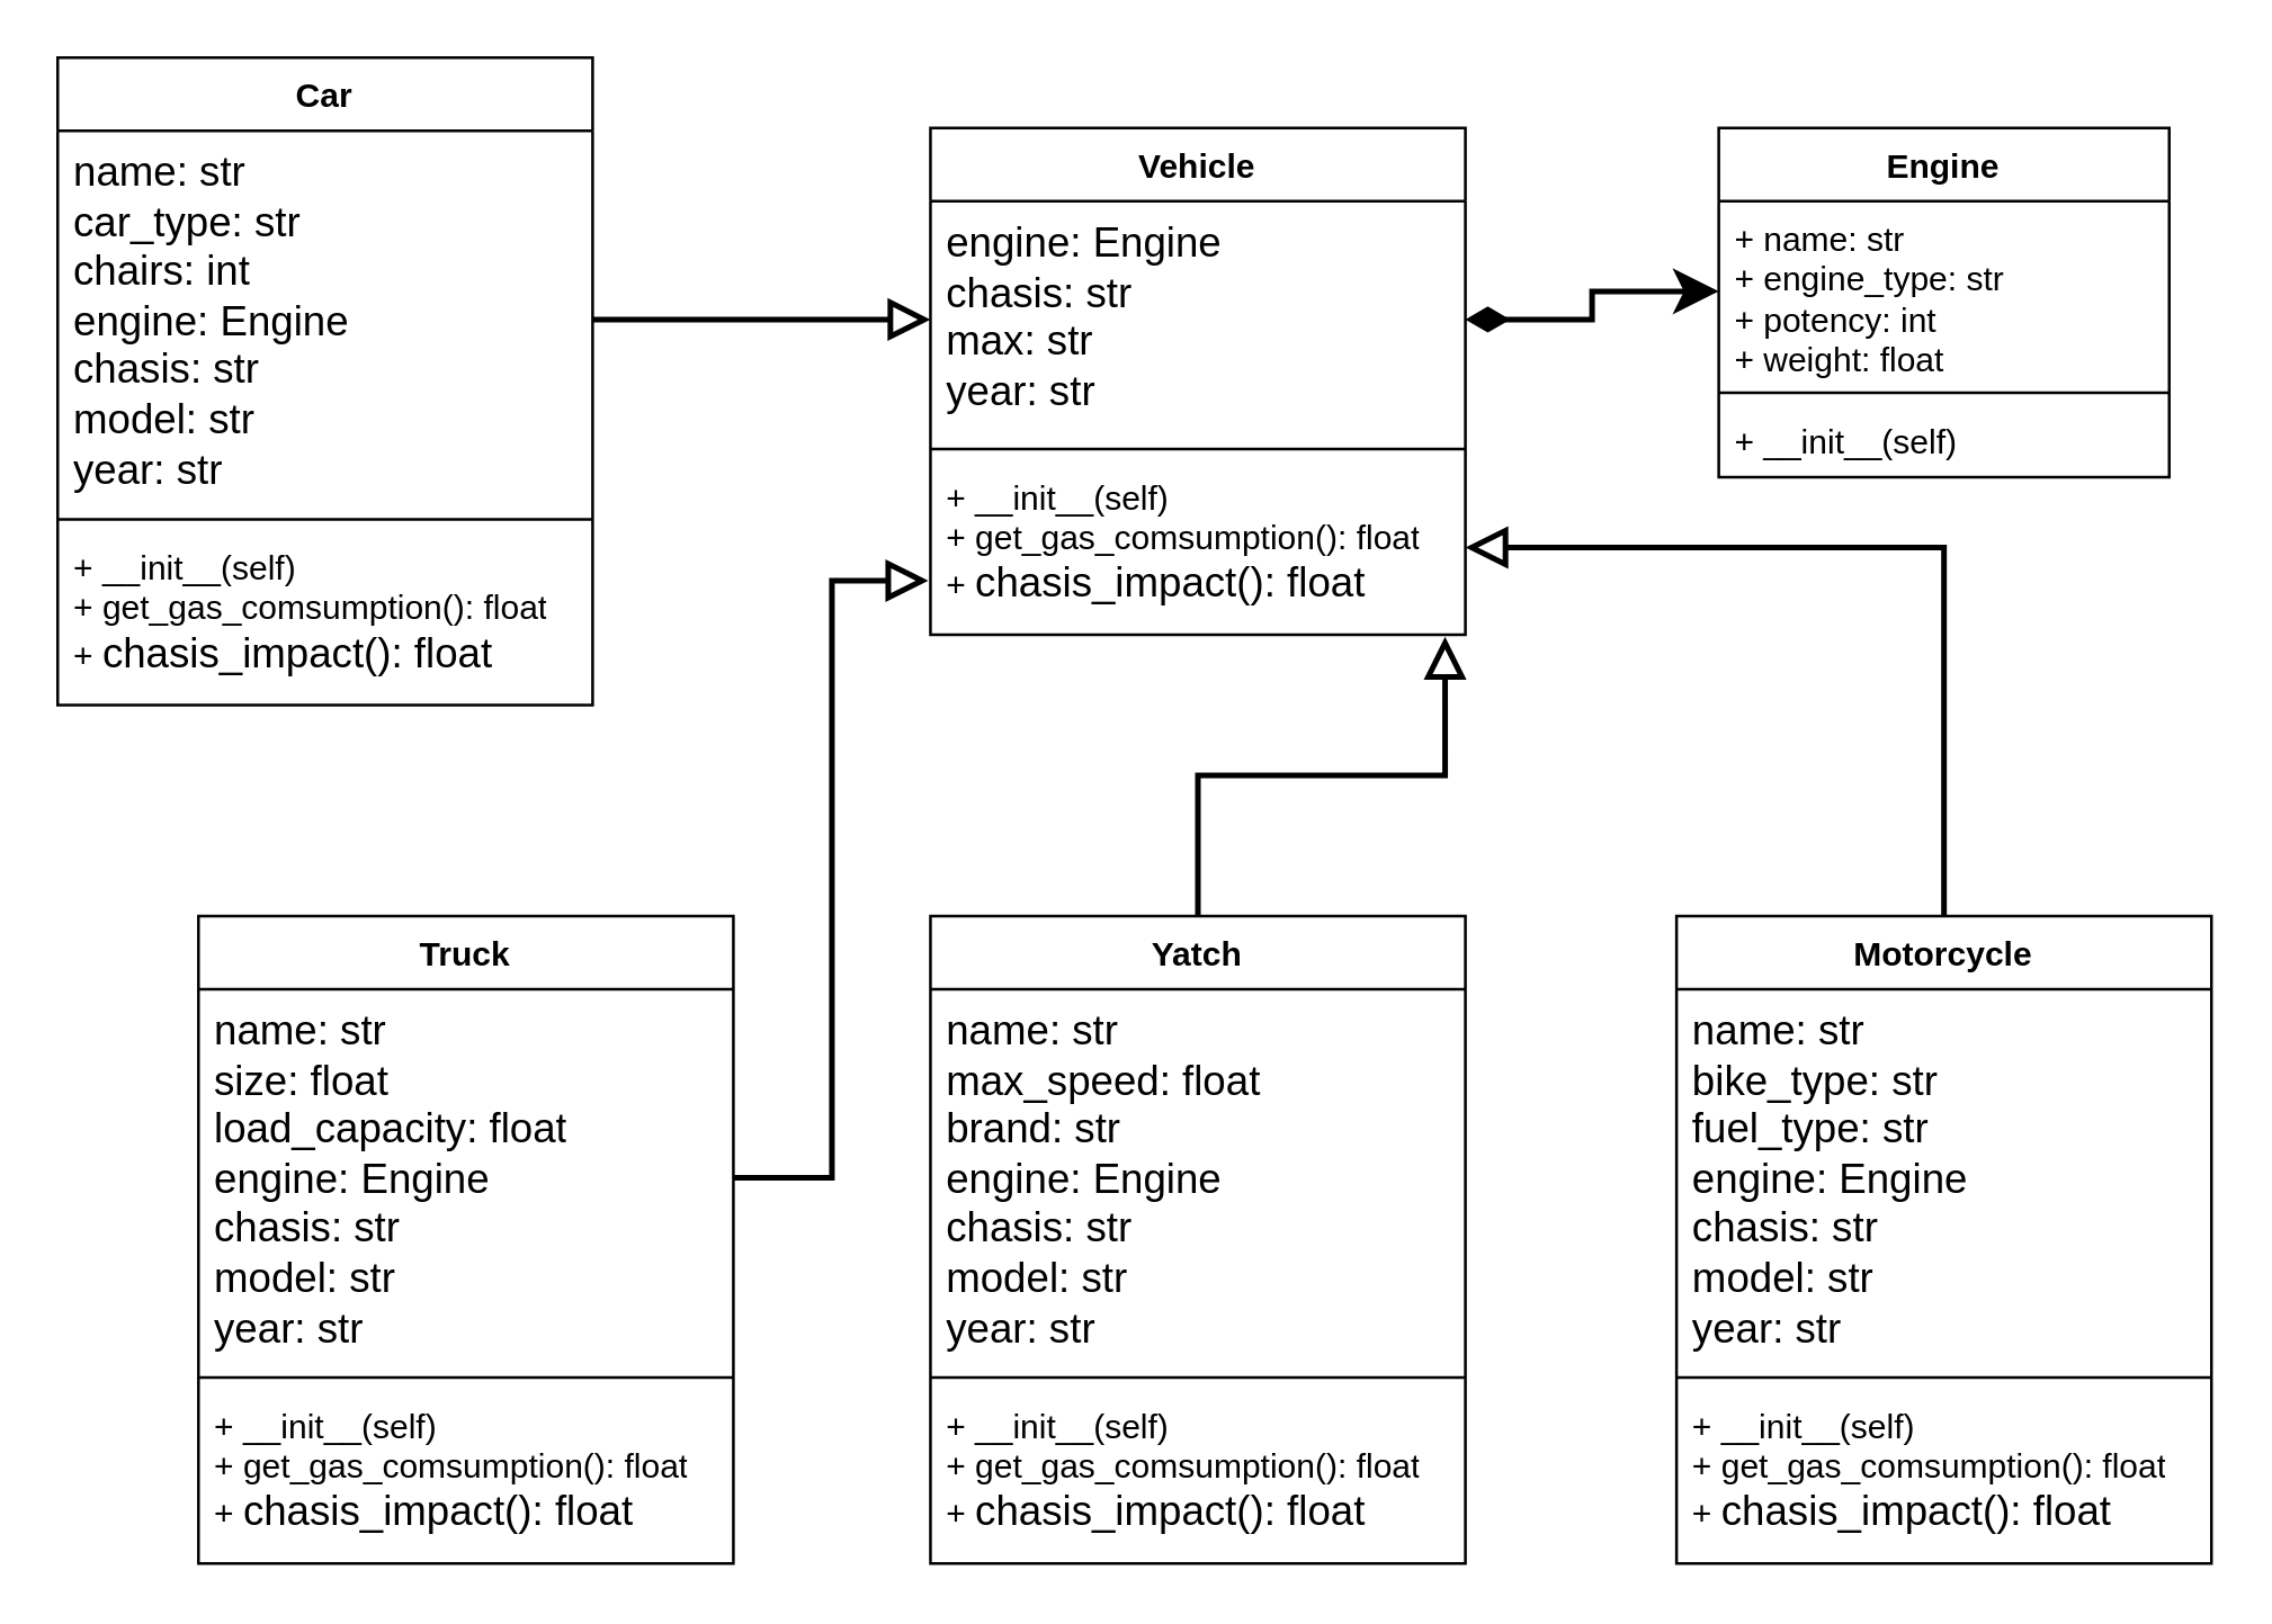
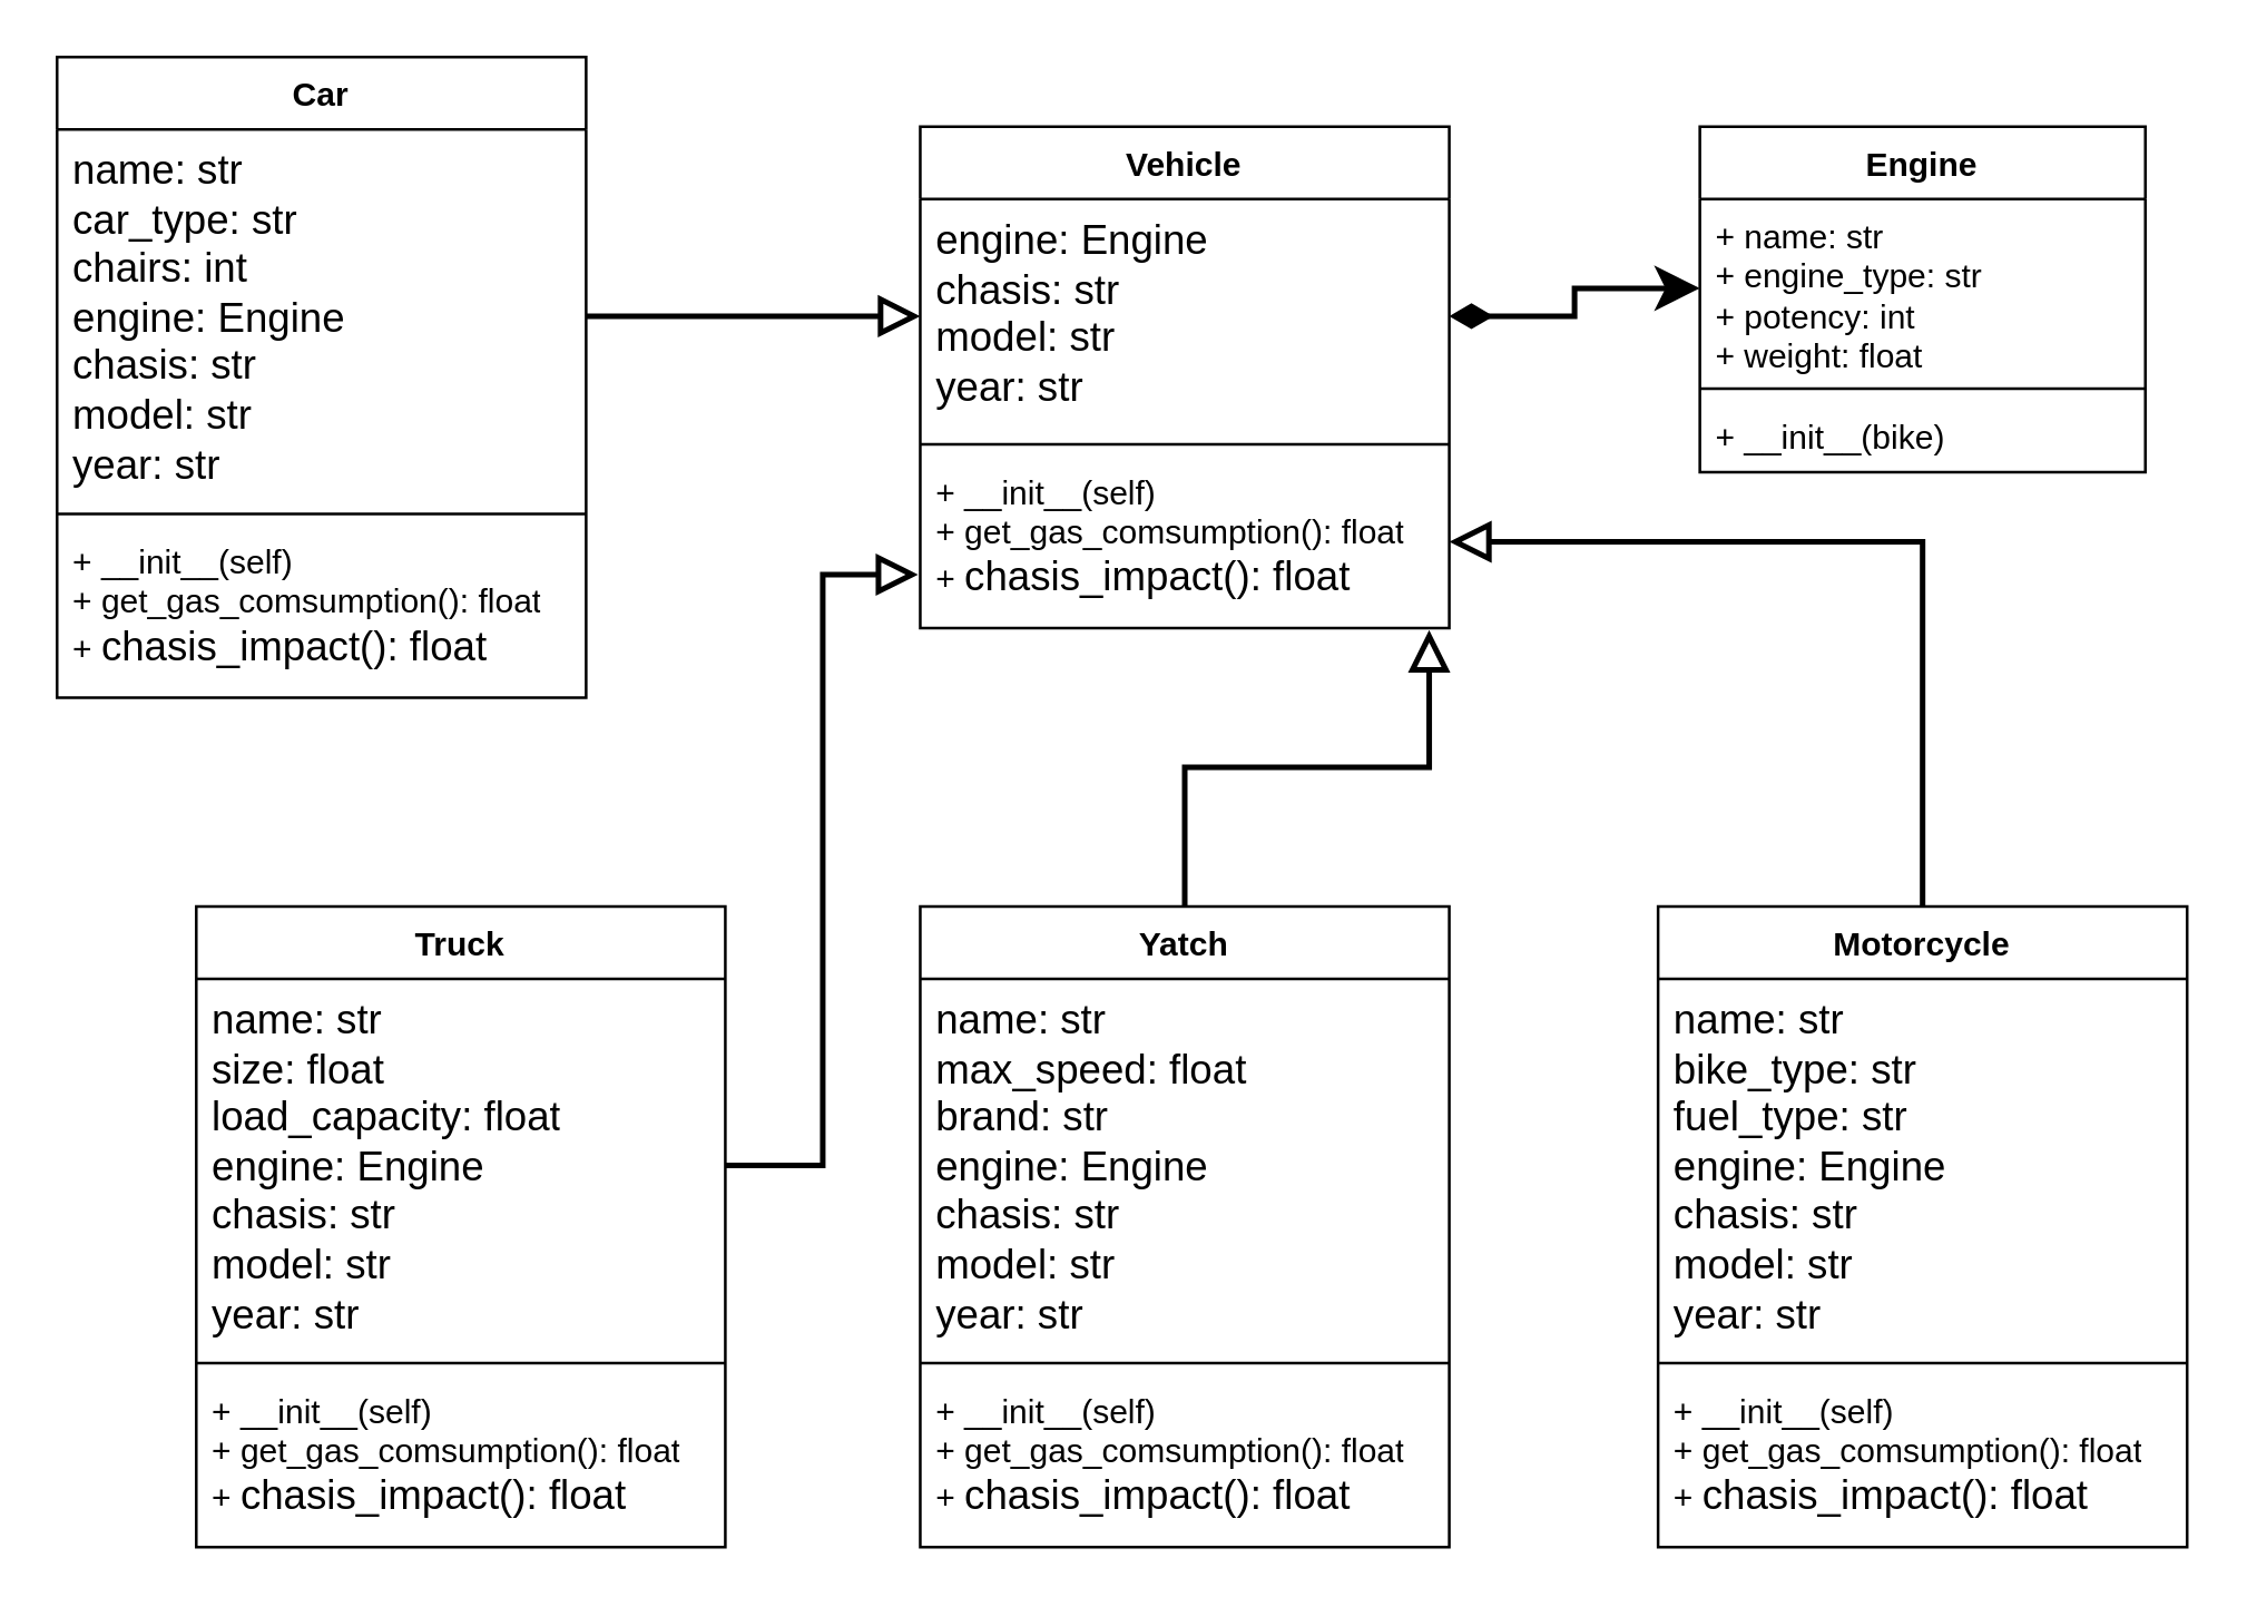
- <mxCell id="7" value="&lt;div&gt;&lt;div&gt;&lt;span style=&quot;background-color: initial; font-family: Calibri, sans-serif; font-size: 11pt;&quot;&gt;engine: Engine&lt;/span&gt;&lt;/div&gt;&lt;div&gt;&lt;span style=&quot;font-family: Calibri, sans-serif; font-size: 11pt; background-color: initial;&quot;&gt;chasis: str&lt;/span&gt;&lt;/div&gt;&lt;div&gt;&lt;span style=&quot;font-family: Calibri, sans-serif; font-size: 11pt; background-color: initial;&quot;&gt;max: str&lt;/span&gt;&lt;/div&gt;&lt;div&gt;&lt;span style=&quot;font-family: Calibri, sans-serif; font-size: 11pt; background-color: initial;&quot;&gt;year: str&lt;/span&gt;&lt;/div&gt;&lt;/div&gt;" style="text;strokeColor=none;fillColor=none;align=left;verticalAlign=top;spacingLeft=4;spacingRight=4;overflow=hidden;rotatable=0;points=[[0,0.5],[1,0.5]];portConstraint=eastwest;whiteSpace=wrap;html=1;" parent="6" vertex="1"><mxGeometry y="26" width="190" height="84" as="geometry" /></mxCell>
+ <mxCell id="7" value="&lt;div&gt;&lt;div&gt;&lt;span style=&quot;background-color: initial; font-family: Calibri, sans-serif; font-size: 11pt;&quot;&gt;engine: Engine&lt;/span&gt;&lt;/div&gt;&lt;div&gt;&lt;span style=&quot;font-family: Calibri, sans-serif; font-size: 11pt; background-color: initial;&quot;&gt;chasis: str&lt;/span&gt;&lt;/div&gt;&lt;div&gt;&lt;span style=&quot;font-family: Calibri, sans-serif; font-size: 11pt; background-color: initial;&quot;&gt;model: str&lt;/span&gt;&lt;/div&gt;&lt;div&gt;&lt;span style=&quot;font-family: Calibri, sans-serif; font-size: 11pt; background-color: initial;&quot;&gt;year: str&lt;/span&gt;&lt;/div&gt;&lt;/div&gt;" style="text;strokeColor=none;fillColor=none;align=left;verticalAlign=top;spacingLeft=4;spacingRight=4;overflow=hidden;rotatable=0;points=[[0,0.5],[1,0.5]];portConstraint=eastwest;whiteSpace=wrap;html=1;" parent="6" vertex="1"><mxGeometry y="26" width="190" height="84" as="geometry" /></mxCell>
- <mxCell id="5" value="+ __init__(self)" style="text;strokeColor=none;fillColor=none;align=left;verticalAlign=top;spacingLeft=4;spacingRight=4;overflow=hidden;rotatable=0;points=[[0,0.5],[1,0.5]];portConstraint=eastwest;whiteSpace=wrap;html=1;" parent="2" vertex="1"><mxGeometry y="98" width="160" height="26" as="geometry" /></mxCell>
+ <mxCell id="5" value="+ __init__(bike)" style="text;strokeColor=none;fillColor=none;align=left;verticalAlign=top;spacingLeft=4;spacingRight=4;overflow=hidden;rotatable=0;points=[[0,0.5],[1,0.5]];portConstraint=eastwest;whiteSpace=wrap;html=1;" parent="2" vertex="1"><mxGeometry y="98" width="160" height="26" as="geometry" /></mxCell>
